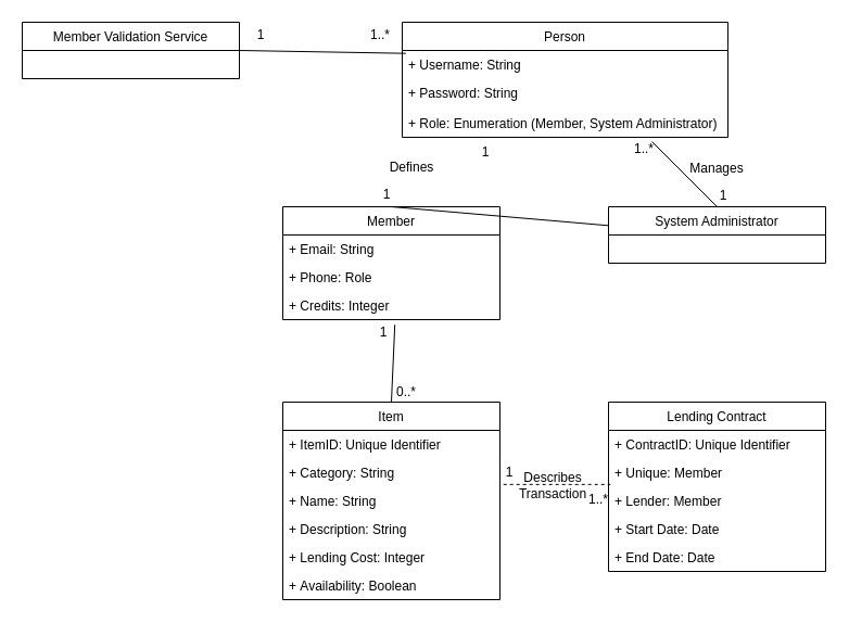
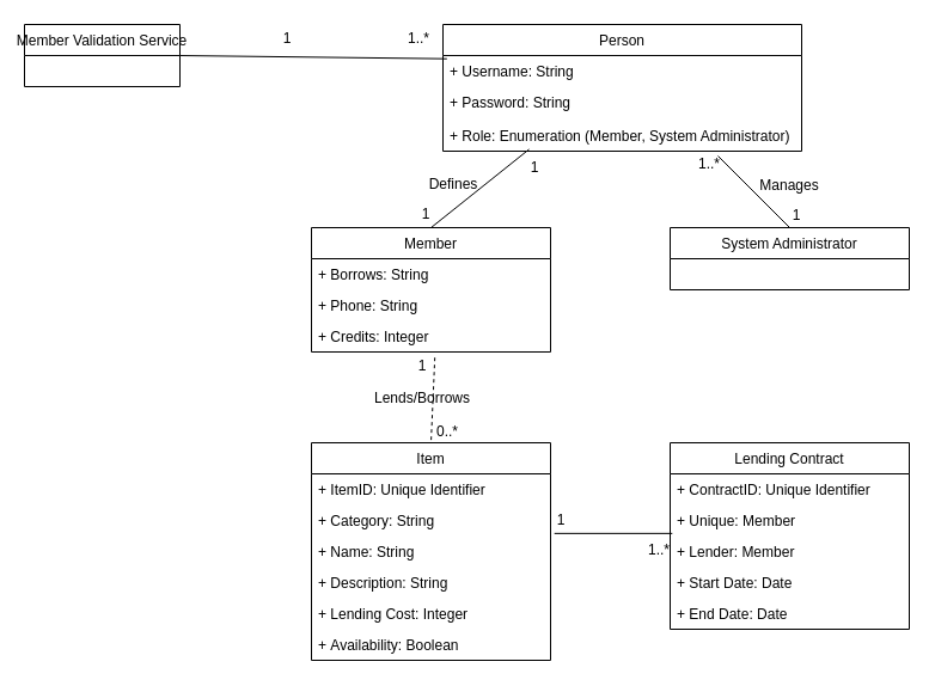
- <mxCell id="14" value="Member Validation Service" style="swimlane;fontStyle=0;childLayout=stackLayout;horizontal=1;startSize=26;fillColor=none;horizontalStack=0;resizeParent=1;resizeParentMax=0;resizeLast=0;collapsible=1;marginBottom=0;" parent="1" vertex="1"><mxGeometry x="20" y="20" width="200" height="52" as="geometry" /></mxCell>
+ <mxCell id="14" value="Member Validation Service" style="swimlane;fontStyle=0;childLayout=stackLayout;horizontal=1;startSize=26;fillColor=none;horizontalStack=0;resizeParent=1;resizeParentMax=0;resizeLast=0;collapsible=1;marginBottom=0;" parent="1" vertex="1"><mxGeometry x="20" y="20" width="130" height="52" as="geometry" /></mxCell>
- <mxCell id="27" value="" style="endArrow=none;html=1;rounded=0;exitX=0.5;exitY=0;exitDx=0;exitDy=0;" parent="1" source="2" target="6" edge="1"><mxGeometry width="50" height="50" relative="1" as="geometry"><mxPoint x="220" y="150" as="sourcePoint" /><mxPoint x="270" y="100" as="targetPoint" /></mxGeometry></mxCell>
+ <mxCell id="27" value="" style="endArrow=none;html=1;rounded=0;exitX=0.5;exitY=0;exitDx=0;exitDy=0;entryX=0.24;entryY=0.94;entryDx=0;entryDy=0;entryPerimeter=0;" parent="1" source="2" target="24" edge="1"><mxGeometry width="50" height="50" relative="1" as="geometry"><mxPoint x="220" y="150" as="sourcePoint" /><mxPoint x="270" y="100" as="targetPoint" /></mxGeometry></mxCell>
- <mxCell id="3" value="+ Email: String" style="text;strokeColor=none;fillColor=none;align=left;verticalAlign=top;spacingLeft=4;spacingRight=4;overflow=hidden;rotatable=0;points=[[0,0.5],[1,0.5]];portConstraint=eastwest;" parent="2" vertex="1"><mxGeometry y="26" width="200" height="26" as="geometry" /></mxCell>
+ <mxCell id="3" value="+ Borrows: String" style="text;strokeColor=none;fillColor=none;align=left;verticalAlign=top;spacingLeft=4;spacingRight=4;overflow=hidden;rotatable=0;points=[[0,0.5],[1,0.5]];portConstraint=eastwest;" parent="2" vertex="1"><mxGeometry y="26" width="200" height="26" as="geometry" /></mxCell>
- <mxCell id="4" value="+ Phone: Role" style="text;strokeColor=none;fillColor=none;align=left;verticalAlign=top;spacingLeft=4;spacingRight=4;overflow=hidden;rotatable=0;points=[[0,0.5],[1,0.5]];portConstraint=eastwest;" parent="2" vertex="1"><mxGeometry y="52" width="200" height="26" as="geometry" /></mxCell>
+ <mxCell id="4" value="+ Phone: String" style="text;strokeColor=none;fillColor=none;align=left;verticalAlign=top;spacingLeft=4;spacingRight=4;overflow=hidden;rotatable=0;points=[[0,0.5],[1,0.5]];portConstraint=eastwest;" parent="2" vertex="1"><mxGeometry y="52" width="200" height="26" as="geometry" /></mxCell>
+ <mxCell id="41" value="Lends/Borrows" style="text;html=1;strokeColor=none;fillColor=none;align=center;verticalAlign=middle;whiteSpace=wrap;rounded=0;" parent="1" vertex="1"><mxGeometry x="323" y="318" width="60" height="30" as="geometry" /></mxCell>
- <mxCell id="26" value="" style="endArrow=none;html=1;rounded=0;exitX=0.516;exitY=1.181;exitDx=0;exitDy=0;exitPerimeter=0;entryX=0.5;entryY=0;entryDx=0;entryDy=0;" parent="1" source="5" target="7" edge="1"><mxGeometry width="50" height="50" relative="1" as="geometry"><mxPoint x="230" y="420" as="sourcePoint" /><mxPoint x="280" y="370" as="targetPoint" /></mxGeometry></mxCell>
+ <mxCell id="26" value="" style="endArrow=none;html=1;rounded=0;exitX=0.516;exitY=1.181;exitDx=0;exitDy=0;exitPerimeter=0;entryX=0.5;entryY=0;entryDx=0;entryDy=0;dashed=1;" parent="1" source="5" target="7" edge="1"><mxGeometry width="50" height="50" relative="1" as="geometry"><mxPoint x="230" y="420" as="sourcePoint" /><mxPoint x="280" y="370" as="targetPoint" /></mxGeometry></mxCell>
- <mxCell id="29" value="" style="endArrow=none;html=1;rounded=0;entryX=0.009;entryY=-0.082;entryDx=0;entryDy=0;entryPerimeter=0;exitX=1.016;exitY=-0.082;exitDx=0;exitDy=0;exitPerimeter=0;dashed=1;" parent="1" source="10" target="18" edge="1"><mxGeometry width="50" height="50" relative="1" as="geometry"><mxPoint x="650" y="270" as="sourcePoint" /><mxPoint x="420" y="400" as="targetPoint" /></mxGeometry></mxCell>
+ <mxCell id="29" value="" style="endArrow=none;html=1;rounded=0;entryX=0.009;entryY=-0.082;entryDx=0;entryDy=0;entryPerimeter=0;exitX=1.016;exitY=-0.082;exitDx=0;exitDy=0;exitPerimeter=0;" parent="1" source="10" target="18" edge="1"><mxGeometry width="50" height="50" relative="1" as="geometry"><mxPoint x="650" y="270" as="sourcePoint" /><mxPoint x="420" y="400" as="targetPoint" /></mxGeometry></mxCell>
- <mxCell id="40" value="Describes Transaction" style="text;html=1;strokeColor=none;fillColor=none;align=center;verticalAlign=middle;whiteSpace=wrap;rounded=0;" parent="1" vertex="1"><mxGeometry x="479" y="432" width="60" height="30" as="geometry" /></mxCell>
